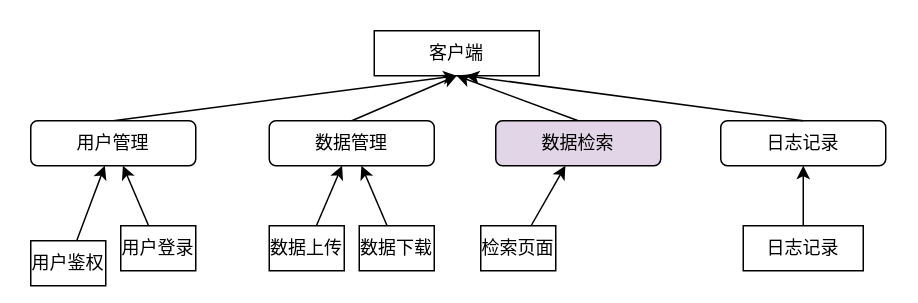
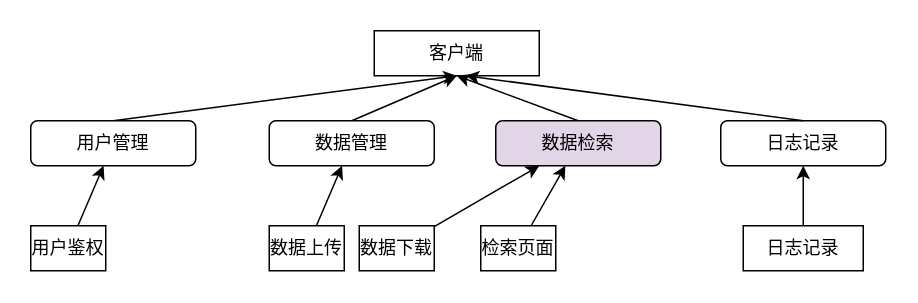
- <mxCell id="12" value="" style="rounded=0;orthogonalLoop=1;jettySize=auto;html=1;" edge="1" parent="1" source="13" target="4"><mxGeometry relative="1" as="geometry" /></mxCell>
- <mxCell id="16" value="" style="rounded=0;orthogonalLoop=1;jettySize=auto;html=1;" edge="1" parent="1" source="17" target="6"><mxGeometry relative="1" as="geometry" /></mxCell>
+ <mxCell id="16" value="" style="rounded=0;orthogonalLoop=1;jettySize=auto;html=1;" edge="1" parent="1" source="17" target="8"><mxGeometry relative="1" as="geometry" /></mxCell>
- <mxCell id="13" value="用户登录" style="rounded=0;whiteSpace=wrap;html=1;" vertex="1" parent="1"><mxGeometry x="80" y="150" width="50" height="30" as="geometry" /></mxCell>
- <mxCell id="11" value="用户鉴权" style="rounded=0;whiteSpace=wrap;html=1;" vertex="1" parent="1"><mxGeometry x="20" y="160" width="50" height="30" as="geometry" /></mxCell>
+ <mxCell id="11" value="用户鉴权" style="rounded=0;whiteSpace=wrap;html=1;" vertex="1" parent="1"><mxGeometry x="20" y="150" width="50" height="30" as="geometry" /></mxCell>
